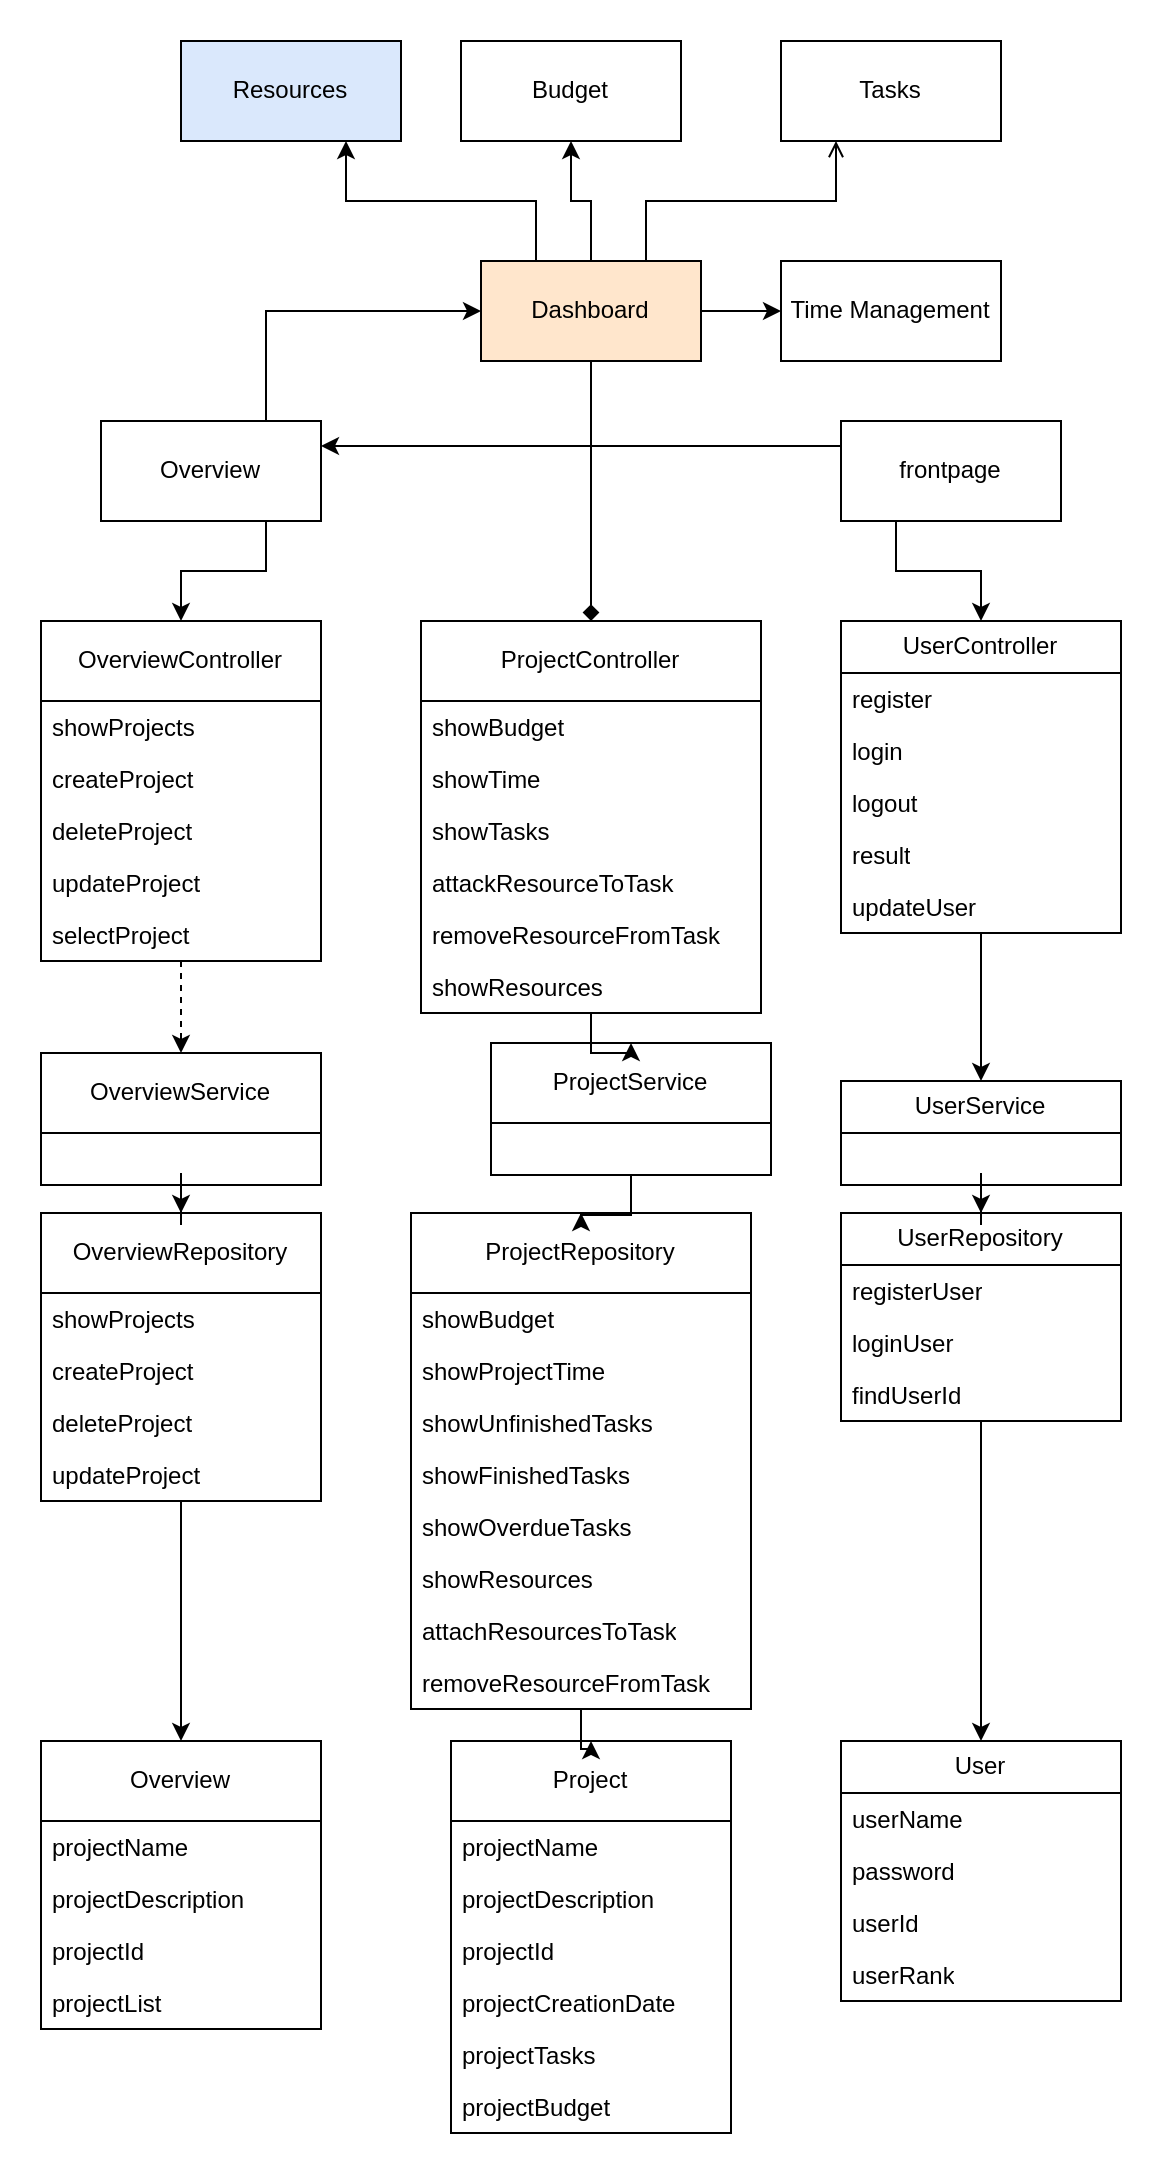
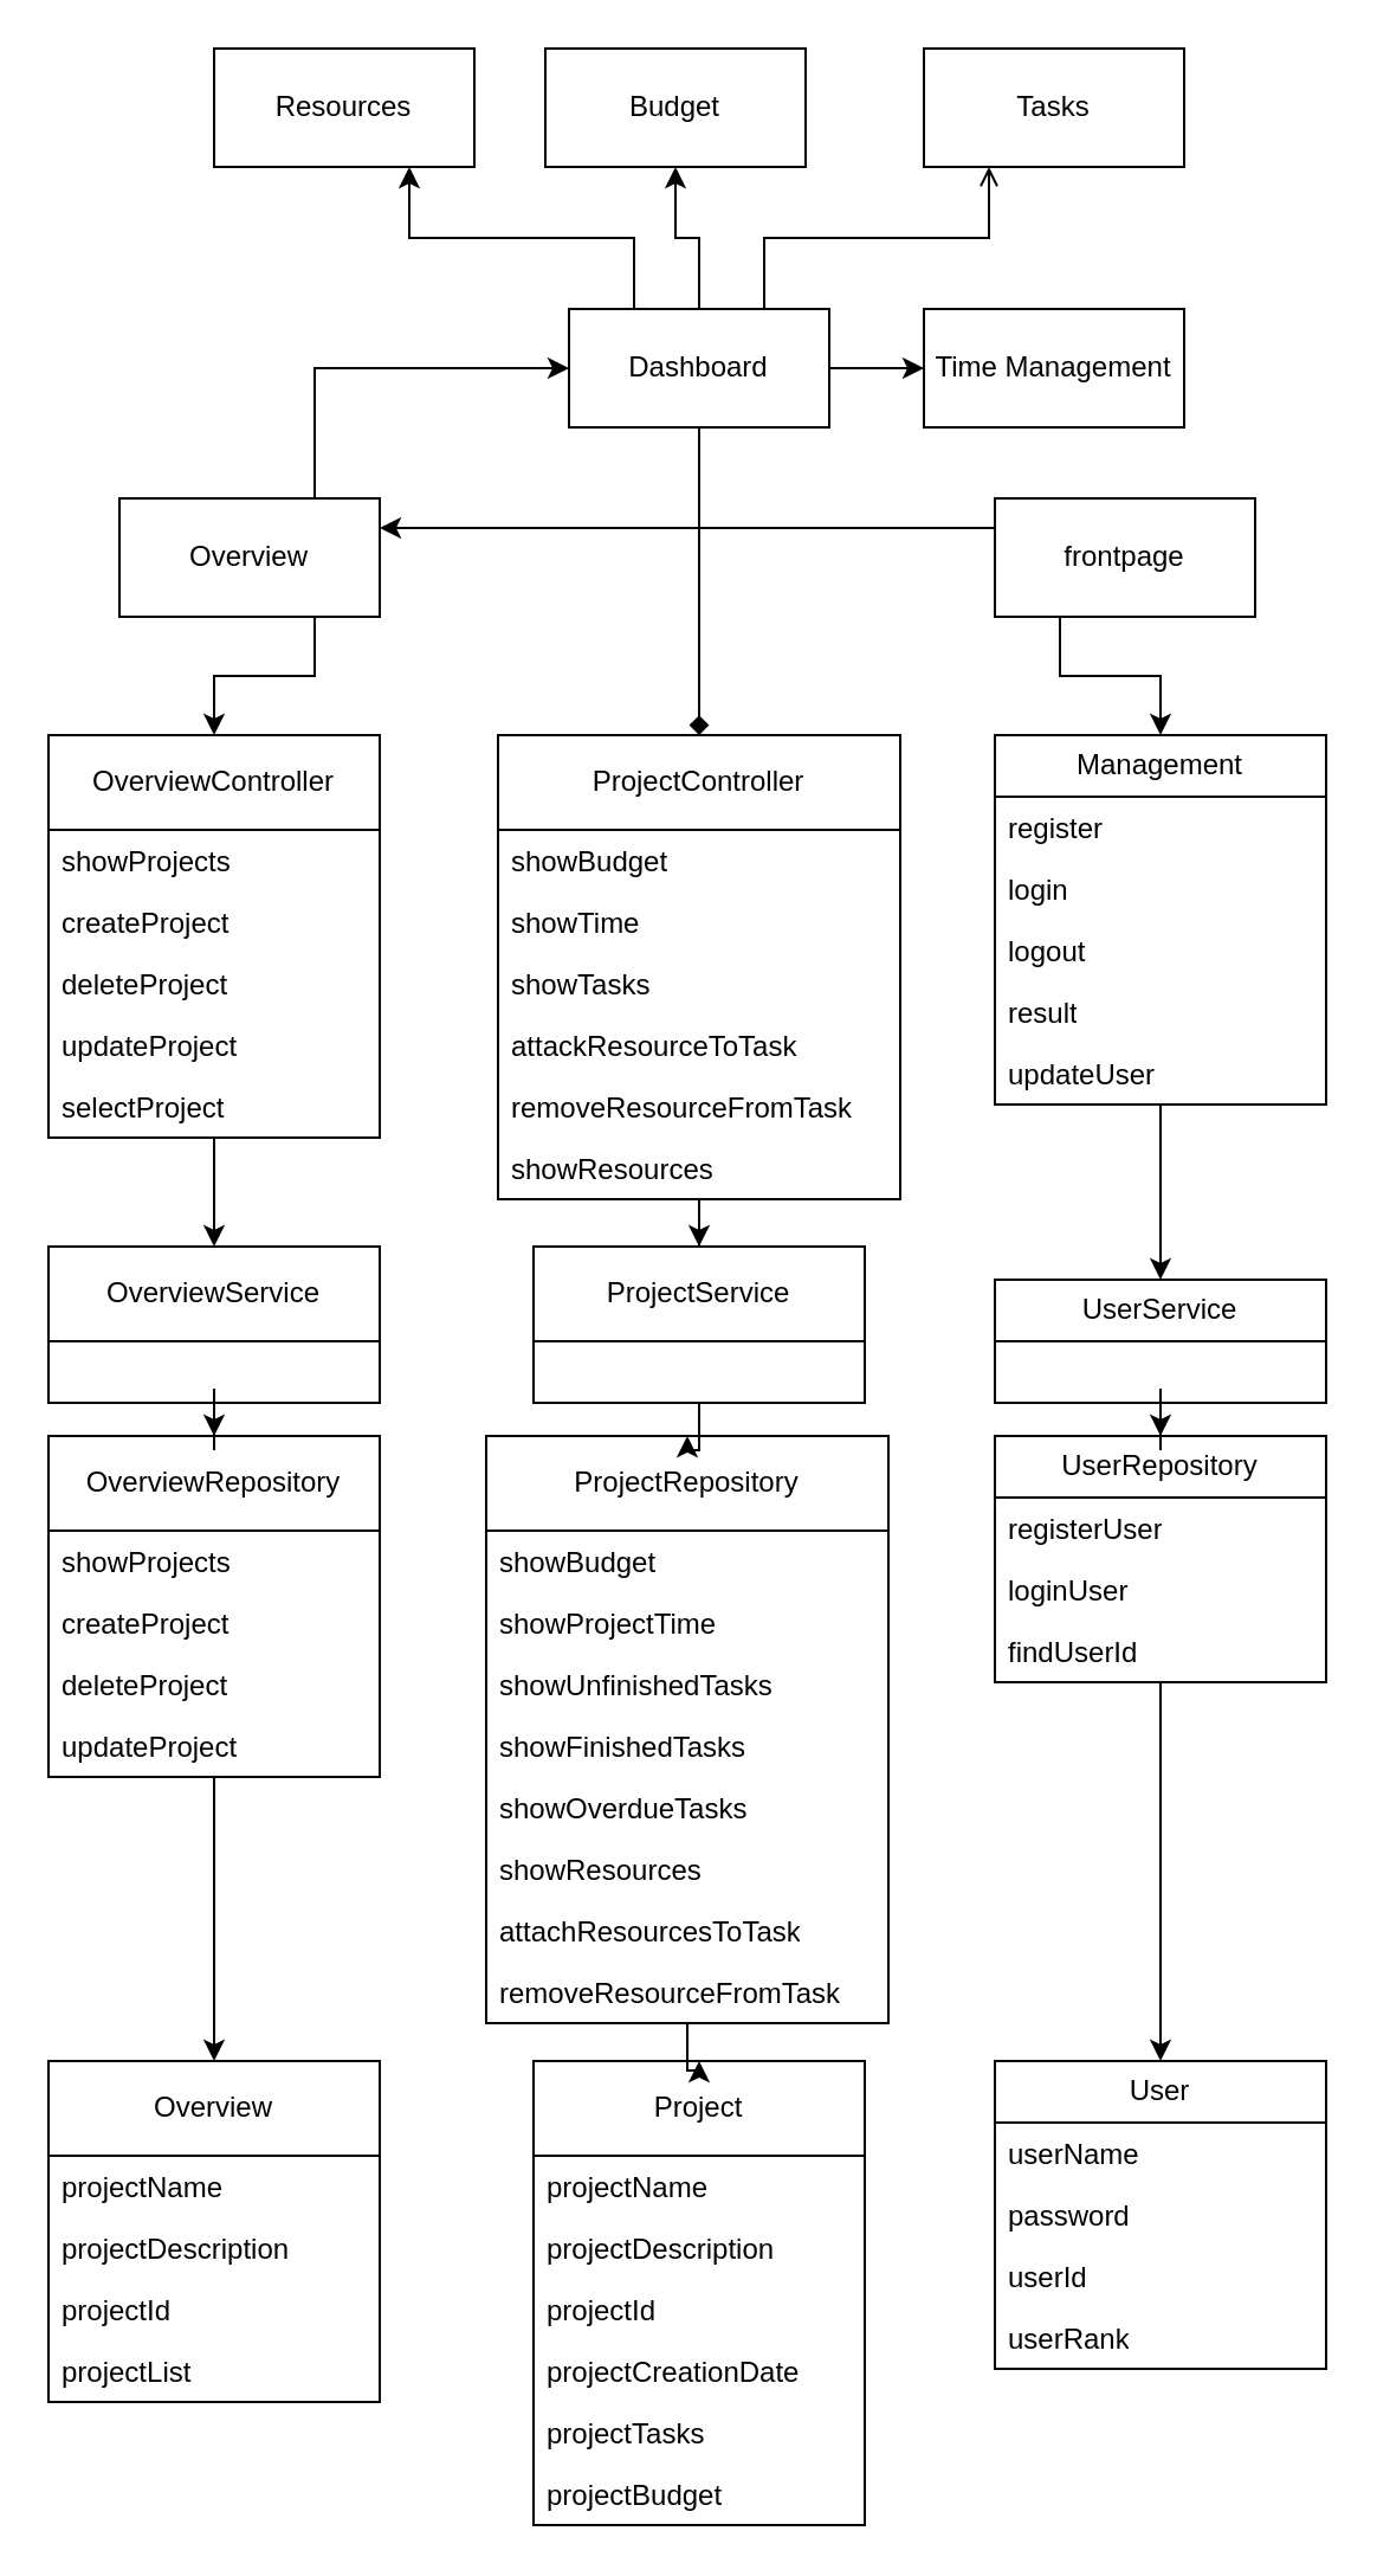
- <mxCell id="83" value="Resources" style="html=1;whiteSpace=wrap;fillColor=#dae8fc;" vertex="1" parent="1"><mxGeometry x="90" y="20" width="110" height="50" as="geometry" /></mxCell>
+ <mxCell id="83" value="Resources" style="html=1;whiteSpace=wrap;" vertex="1" parent="1"><mxGeometry x="90" y="20" width="110" height="50" as="geometry" /></mxCell>
- <mxCell id="79" value="Dashboard" style="html=1;whiteSpace=wrap;fillColor=#ffe6cc;" vertex="1" parent="1"><mxGeometry x="240" y="130" width="110" height="50" as="geometry" /></mxCell>
+ <mxCell id="79" value="Dashboard" style="html=1;whiteSpace=wrap;" vertex="1" parent="1"><mxGeometry x="240" y="130" width="110" height="50" as="geometry" /></mxCell>
- <mxCell id="18" value="UserController" style="swimlane;fontStyle=0;childLayout=stackLayout;horizontal=1;startSize=26;fillColor=none;horizontalStack=0;resizeParent=1;resizeParentMax=0;resizeLast=0;collapsible=1;marginBottom=0;whiteSpace=wrap;html=1;" vertex="1" parent="1"><mxGeometry x="420" y="310" width="140" height="156" as="geometry" /></mxCell>
+ <mxCell id="18" value="Management" style="swimlane;fontStyle=0;childLayout=stackLayout;horizontal=1;startSize=26;fillColor=none;horizontalStack=0;resizeParent=1;resizeParentMax=0;resizeLast=0;collapsible=1;marginBottom=0;whiteSpace=wrap;html=1;" vertex="1" parent="1"><mxGeometry x="420" y="310" width="140" height="156" as="geometry" /></mxCell>
- <mxCell id="2" value="" style="edgeStyle=orthogonalEdgeStyle;rounded=0;orthogonalLoop=1;jettySize=auto;html=1;dashed=1;" edge="1" parent="1" source="3" target="25"><mxGeometry relative="1" as="geometry" /></mxCell>
+ <mxCell id="2" value="" style="edgeStyle=orthogonalEdgeStyle;rounded=0;orthogonalLoop=1;jettySize=auto;html=1;" edge="1" parent="1" source="3" target="25"><mxGeometry relative="1" as="geometry" /></mxCell>
- <mxCell id="27" value="ProjectService" style="swimlane;fontStyle=0;childLayout=stackLayout;horizontal=1;startSize=40;fillColor=none;horizontalStack=0;resizeParent=1;resizeParentMax=0;resizeLast=0;collapsible=1;marginBottom=0;whiteSpace=wrap;html=1;" vertex="1" parent="1"><mxGeometry x="245" y="521" width="140" height="66" as="geometry" /></mxCell>
+ <mxCell id="27" value="ProjectService" style="swimlane;fontStyle=0;childLayout=stackLayout;horizontal=1;startSize=40;fillColor=none;horizontalStack=0;resizeParent=1;resizeParentMax=0;resizeLast=0;collapsible=1;marginBottom=0;whiteSpace=wrap;html=1;" vertex="1" parent="1"><mxGeometry x="225" y="526" width="140" height="66" as="geometry" /></mxCell>
